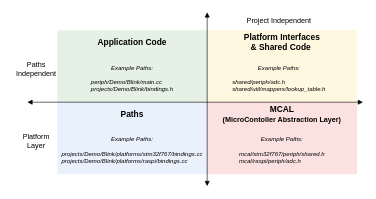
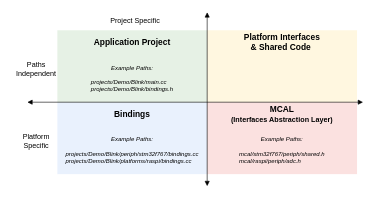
+ <mxCell id="2" value="Project&amp;nbsp;&lt;span style=&quot;background-color: initial;&quot;&gt;Specific&lt;/span&gt;" style="text;html=1;align=center;verticalAlign=middle;whiteSpace=wrap;rounded=0;" parent="1" vertex="1"><mxGeometry x="165" y="20" width="120" height="30" as="geometry" /></mxCell>
- <mxCell id="3" value="Project Independent" style="text;html=1;align=center;verticalAlign=middle;whiteSpace=wrap;rounded=0;" parent="1" vertex="1"><mxGeometry x="385" y="20" width="160" height="30" as="geometry" /></mxCell>
- <mxCell id="13" value="Application Code" style="text;html=1;align=center;verticalAlign=middle;whiteSpace=wrap;rounded=0;fontStyle=1;fontSize=14;" parent="1" vertex="1"><mxGeometry x="105" y="50" width="230" height="40" as="geometry" /></mxCell>
+ <mxCell id="13" value="Application Project" style="text;html=1;align=center;verticalAlign=middle;whiteSpace=wrap;rounded=0;fontStyle=1;fontSize=14;" parent="1" vertex="1"><mxGeometry x="105" y="50" width="230" height="40" as="geometry" /></mxCell>
- <mxCell id="14" value="&lt;span style=&quot;font-weight: normal; font-size: 10px;&quot;&gt;Example Paths:&lt;br&gt;&lt;br&gt;&lt;div style=&quot;text-align: left;&quot;&gt;&lt;span style=&quot;background-color: initial;&quot;&gt;periph/Demo/Blink/main.cc&lt;/span&gt;&lt;/div&gt;projects/Demo/Blink/bindings.h&lt;/span&gt;" style="text;html=1;align=center;verticalAlign=top;whiteSpace=wrap;rounded=0;fontStyle=3;fontFamily=Helvetica;labelBackgroundColor=none;textShadow=0;labelBorderColor=none;fontSize=10;" parent="1" vertex="1"><mxGeometry x="105" y="100" width="230" height="75" as="geometry" /></mxCell>
+ <mxCell id="14" value="&lt;span style=&quot;font-weight: normal; font-size: 10px;&quot;&gt;Example Paths:&lt;br&gt;&lt;br&gt;&lt;div style=&quot;text-align: left;&quot;&gt;&lt;span style=&quot;background-color: initial;&quot;&gt;projects/Demo/Blink/main.cc&lt;/span&gt;&lt;/div&gt;projects/Demo/Blink/bindings.h&lt;/span&gt;" style="text;html=1;align=center;verticalAlign=top;whiteSpace=wrap;rounded=0;fontStyle=3;fontFamily=Helvetica;labelBackgroundColor=none;textShadow=0;labelBorderColor=none;fontSize=10;" parent="1" vertex="1"><mxGeometry x="105" y="100" width="230" height="75" as="geometry" /></mxCell>
- <mxCell id="17" value="&lt;span style=&quot;font-weight: 400; font-size: 10px;&quot;&gt;Example Paths:&lt;br&gt;&lt;br&gt;&lt;div style=&quot;text-align: left;&quot;&gt;&lt;span style=&quot;background-color: initial;&quot;&gt;shared/periph/adc.h&lt;/span&gt;&lt;/div&gt;&lt;/span&gt;&lt;span style=&quot;font-weight: normal; font-size: 10px;&quot;&gt;shared/util/mappers/lookup_table.h&lt;br style=&quot;font-size: 10px;&quot;&gt;&lt;/span&gt;" style="text;html=1;align=center;verticalAlign=top;whiteSpace=wrap;rounded=0;fontStyle=3;fontFamily=Helvetica;fontSize=10;" parent="1" vertex="1"><mxGeometry x="365" y="100" width="200" height="70" as="geometry" /></mxCell>
- <mxCell id="7" value="Paths" style="text;html=1;align=center;verticalAlign=middle;whiteSpace=wrap;rounded=0;fontStyle=1;fontSize=14;" parent="1" vertex="1"><mxGeometry x="105" y="170" width="230" height="40" as="geometry" /></mxCell>
+ <mxCell id="7" value="Bindings" style="text;html=1;align=center;verticalAlign=middle;whiteSpace=wrap;rounded=0;fontStyle=1;fontSize=14;" parent="1" vertex="1"><mxGeometry x="105" y="170" width="230" height="40" as="geometry" /></mxCell>
- <mxCell id="10" value="MCAL&lt;br&gt;&lt;font style=&quot;font-size: 12px;&quot;&gt;(MicroContoller Abstraction Layer)&lt;/font&gt;" style="text;html=1;align=center;verticalAlign=middle;whiteSpace=wrap;rounded=0;fontStyle=1;fontSize=14;" parent="1" vertex="1"><mxGeometry x="355" y="170" width="230" height="40" as="geometry" /></mxCell>
+ <mxCell id="10" value="MCAL&lt;br&gt;&lt;font style=&quot;font-size: 12px;&quot;&gt;(Interfaces Abstraction Layer)&lt;/font&gt;" style="text;html=1;align=center;verticalAlign=middle;whiteSpace=wrap;rounded=0;fontStyle=1;fontSize=14;" parent="1" vertex="1"><mxGeometry x="355" y="170" width="230" height="40" as="geometry" /></mxCell>
- <mxCell id="4" value="Platform&lt;div&gt;Layer&lt;/div&gt;" style="text;html=1;align=center;verticalAlign=middle;whiteSpace=wrap;rounded=0;" parent="1" vertex="1"><mxGeometry x="25" y="220" width="70" height="30" as="geometry" /></mxCell>
+ <mxCell id="4" value="Platform&lt;div&gt;Specific&lt;/div&gt;" style="text;html=1;align=center;verticalAlign=middle;whiteSpace=wrap;rounded=0;" parent="1" vertex="1"><mxGeometry x="25" y="220" width="70" height="30" as="geometry" /></mxCell>
- <mxCell id="8" value="&lt;span style=&quot;font-weight: normal; font-size: 10px;&quot;&gt;Example Paths:&lt;br&gt;&lt;br&gt;&lt;/span&gt;&lt;span style=&quot;font-weight: 400;&quot;&gt;projects/Demo/Blink/platforms/stm32f767/bindings.cc&lt;/span&gt;&lt;div style=&quot;text-align: left;&quot;&gt;&lt;span style=&quot;font-weight: 400;&quot;&gt;projects/Demo/Blink/platforms/raspi/bindings.cc&lt;/span&gt;&lt;span style=&quot;font-weight: normal; font-size: 10px;&quot;&gt;&lt;br&gt;&lt;/span&gt;&lt;/div&gt;" style="text;html=1;align=center;verticalAlign=top;whiteSpace=wrap;rounded=0;fontStyle=3;fontFamily=Helvetica;fontSize=10;" parent="1" vertex="1"><mxGeometry x="95" y="220" width="250" height="70" as="geometry" /></mxCell>
+ <mxCell id="8" value="&lt;span style=&quot;font-weight: normal; font-size: 10px;&quot;&gt;Example Paths:&lt;br&gt;&lt;br&gt;&lt;/span&gt;&lt;span style=&quot;font-weight: 400;&quot;&gt;projects/Demo/Blink/periph/stm32f767/bindings.cc&lt;/span&gt;&lt;div style=&quot;text-align: left;&quot;&gt;&lt;span style=&quot;font-weight: 400;&quot;&gt;projects/Demo/Blink/platforms/raspi/bindings.cc&lt;/span&gt;&lt;span style=&quot;font-weight: normal; font-size: 10px;&quot;&gt;&lt;br&gt;&lt;/span&gt;&lt;/div&gt;" style="text;html=1;align=center;verticalAlign=top;whiteSpace=wrap;rounded=0;fontStyle=3;fontFamily=Helvetica;fontSize=10;" parent="1" vertex="1"><mxGeometry x="95" y="220" width="250" height="70" as="geometry" /></mxCell>
